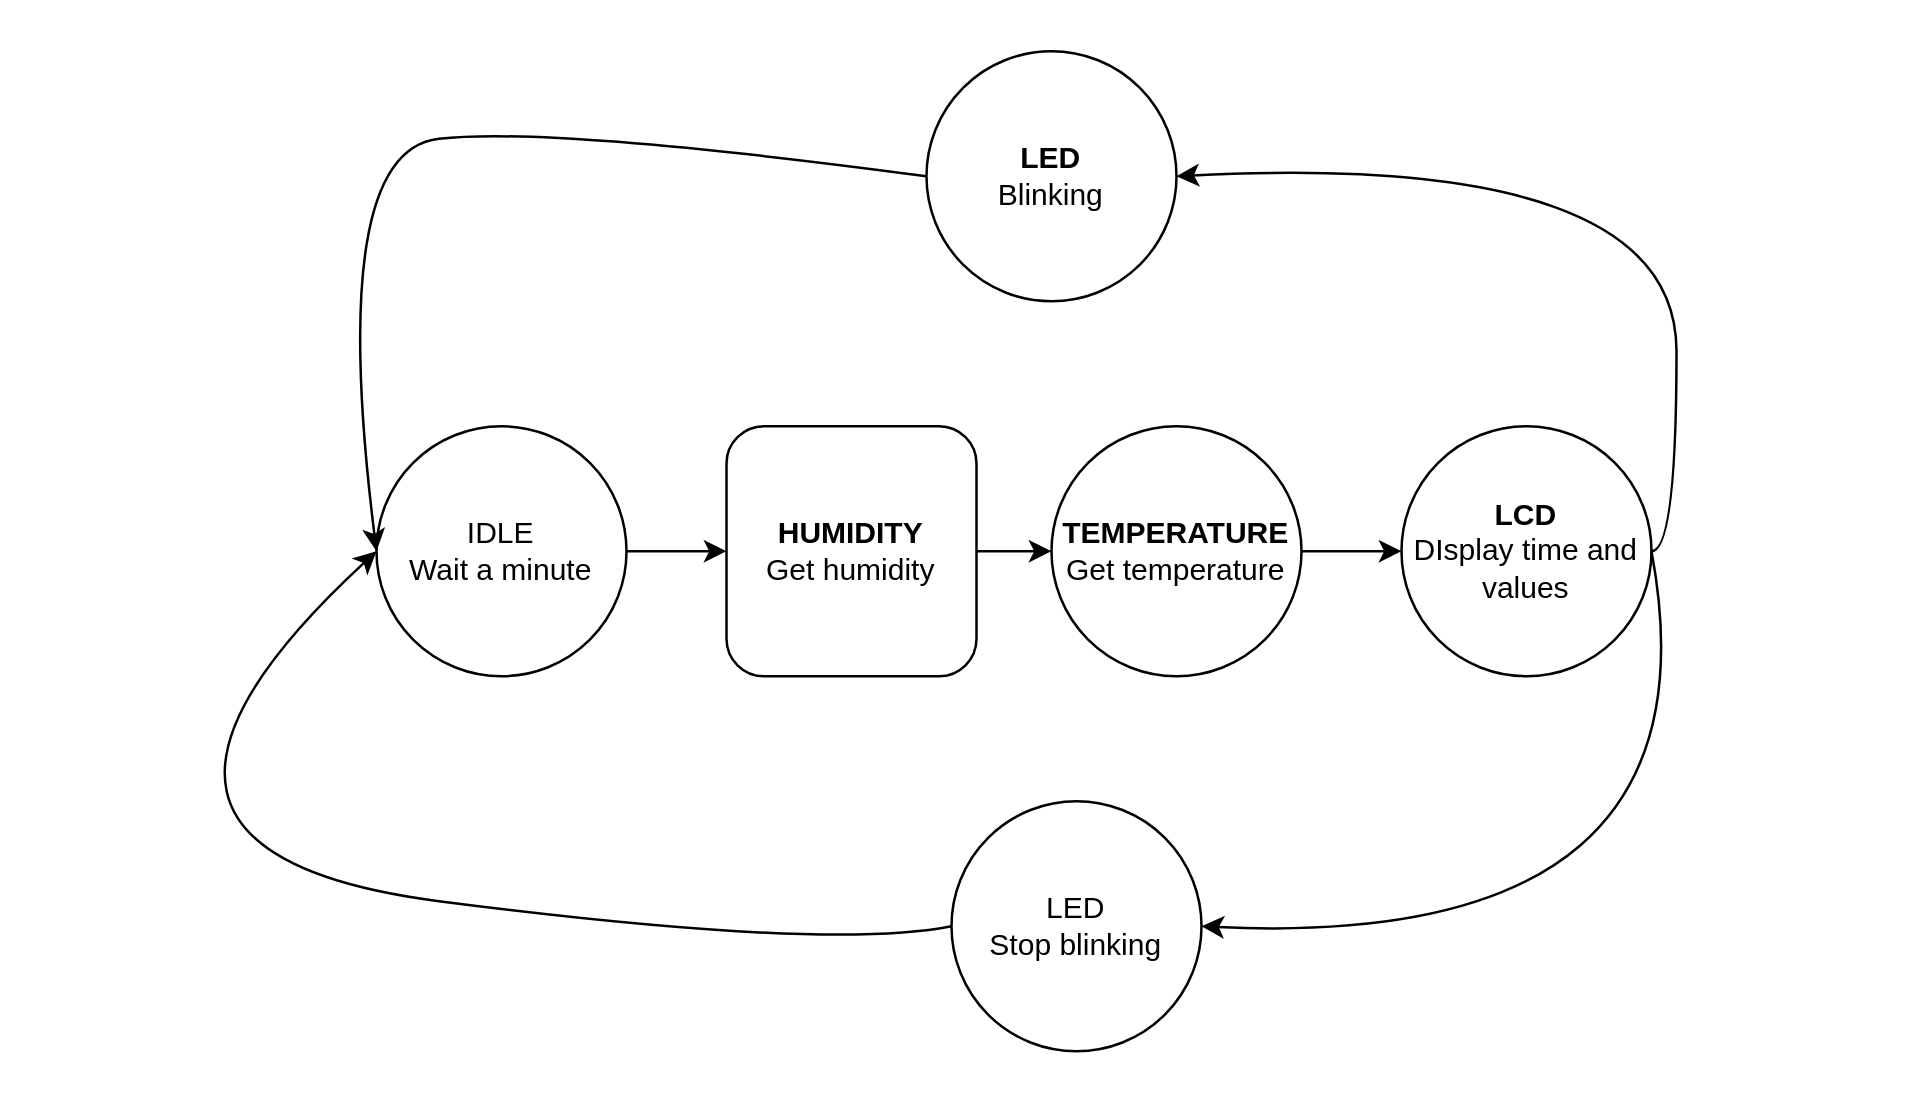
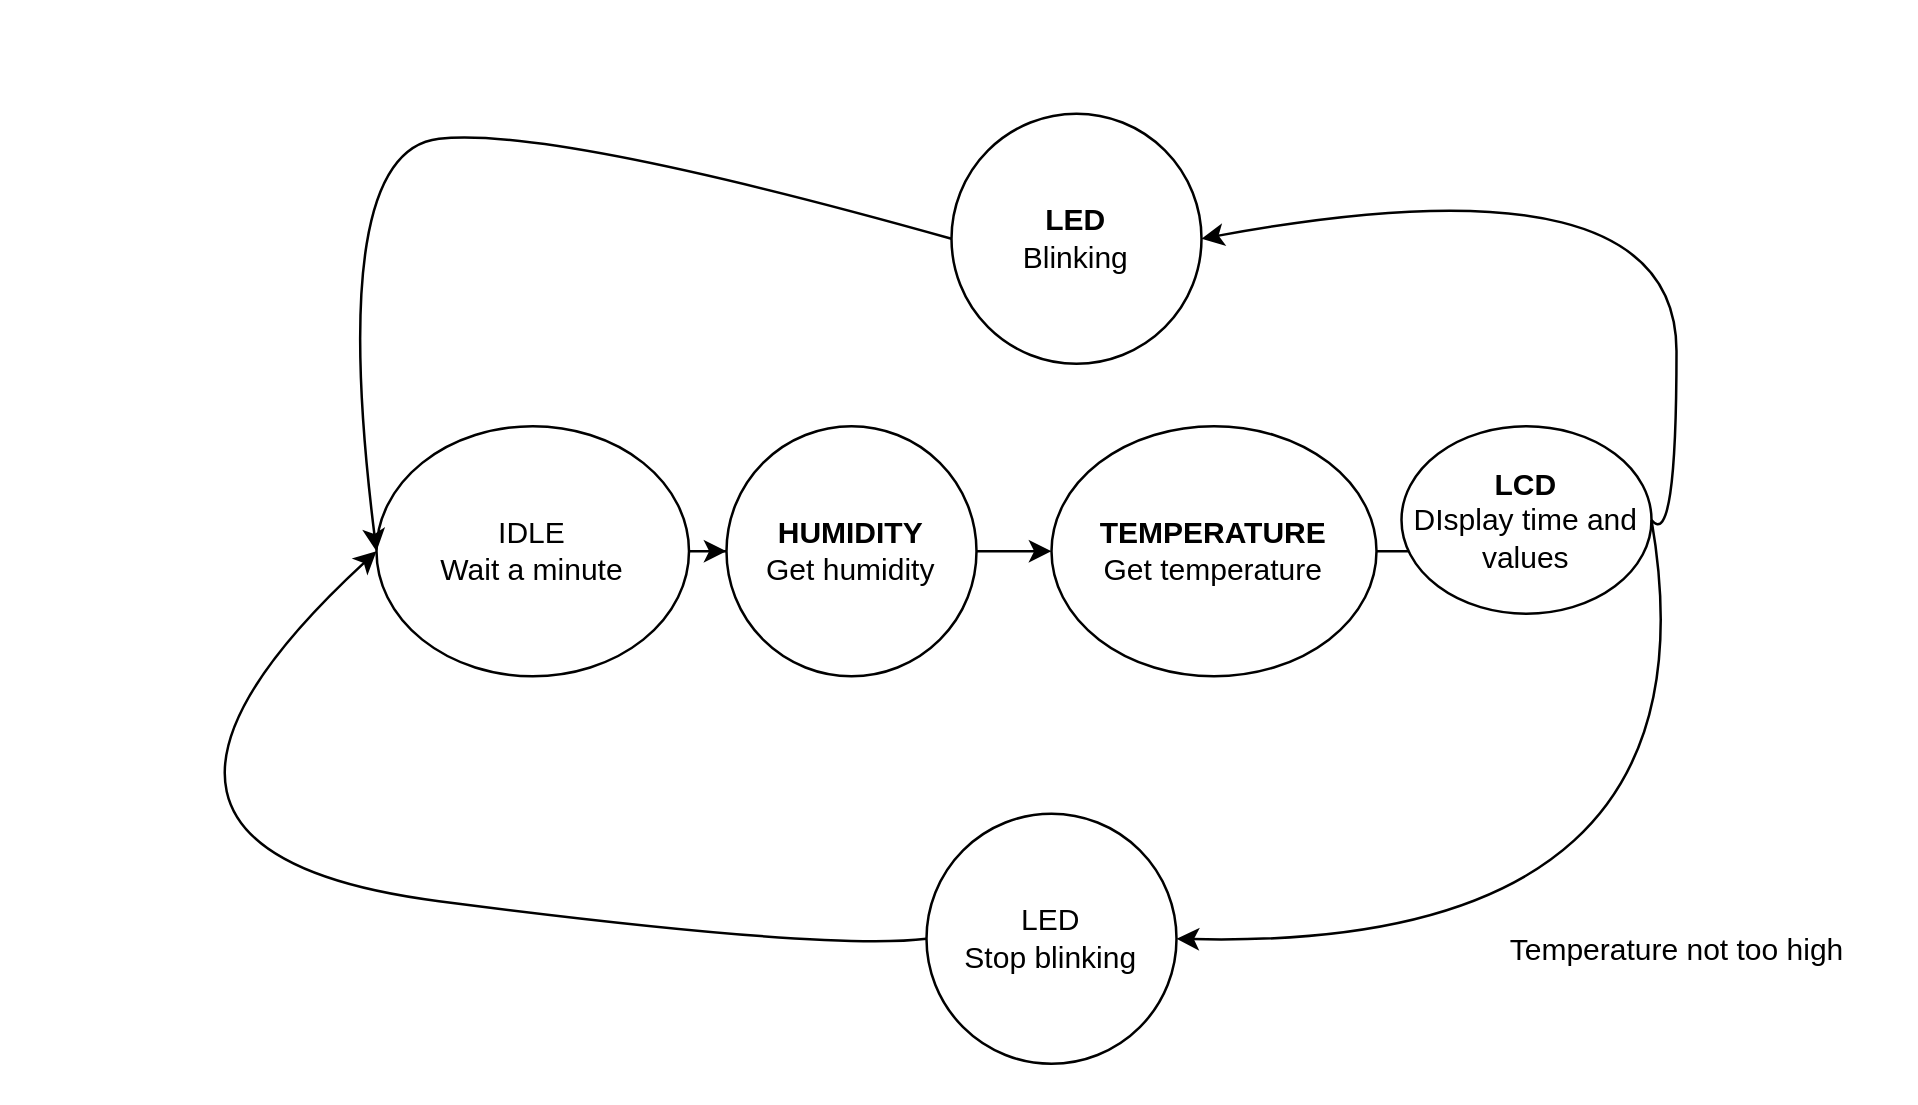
- <mxCell id="9" value="&lt;b&gt;LED&lt;/b&gt;&lt;br&gt;Blinking" style="ellipse;whiteSpace=wrap;html=1;aspect=fixed;" vertex="1" parent="1"><mxGeometry x="370" y="20" width="100" height="100" as="geometry" /></mxCell>
+ <mxCell id="9" value="&lt;b&gt;LED&lt;/b&gt;&lt;br&gt;Blinking" style="ellipse;whiteSpace=wrap;html=1;aspect=fixed;" vertex="1" parent="1"><mxGeometry x="380" y="45" width="100" height="100" as="geometry" /></mxCell>
- <mxCell id="3" value="IDLE&lt;br&gt;Wait a minute" style="ellipse;whiteSpace=wrap;html=1;aspect=fixed;" vertex="1" parent="1"><mxGeometry x="150" y="170" width="100" height="100" as="geometry" /></mxCell>
+ <mxCell id="3" value="IDLE&lt;br&gt;Wait a minute" style="ellipse;whiteSpace=wrap;html=1;aspect=fixed;" vertex="1" parent="1"><mxGeometry x="150" y="170" width="125" height="100" as="geometry" /></mxCell>
- <mxCell id="5" value="&lt;b&gt;HUMIDITY&lt;/b&gt;&lt;br&gt;Get humidity" style="whiteSpace=wrap;html=1;aspect=fixed;rounded=1;" vertex="1" parent="1"><mxGeometry x="290" y="170" width="100" height="100" as="geometry" /></mxCell>
+ <mxCell id="5" value="&lt;b&gt;HUMIDITY&lt;/b&gt;&lt;br&gt;Get humidity" style="ellipse;whiteSpace=wrap;html=1;aspect=fixed;" vertex="1" parent="1"><mxGeometry x="290" y="170" width="100" height="100" as="geometry" /></mxCell>
- <mxCell id="7" value="&lt;b&gt;TEMPERATURE&lt;/b&gt;&lt;br&gt;Get temperature" style="ellipse;whiteSpace=wrap;html=1;aspect=fixed;" vertex="1" parent="1"><mxGeometry x="420" y="170" width="100" height="100" as="geometry" /></mxCell>
+ <mxCell id="7" value="&lt;b&gt;TEMPERATURE&lt;/b&gt;&lt;br&gt;Get temperature" style="ellipse;whiteSpace=wrap;html=1;aspect=fixed;" vertex="1" parent="1"><mxGeometry x="420" y="170" width="130" height="100" as="geometry" /></mxCell>
- <mxCell id="8" value="&lt;b&gt;LCD&lt;/b&gt;&lt;br&gt;DIsplay time and values" style="ellipse;whiteSpace=wrap;html=1;aspect=fixed;" vertex="1" parent="1"><mxGeometry x="560" y="170" width="100" height="100" as="geometry" /></mxCell>
+ <mxCell id="8" value="&lt;b&gt;LCD&lt;/b&gt;&lt;br&gt;DIsplay time and values" style="ellipse;whiteSpace=wrap;html=1;aspect=fixed;" vertex="1" parent="1"><mxGeometry x="560" y="170" width="100" height="75" as="geometry" /></mxCell>
- <mxCell id="11" value="LED&lt;br&gt;Stop blinking" style="ellipse;whiteSpace=wrap;html=1;aspect=fixed;" vertex="1" parent="1"><mxGeometry x="380" y="320" width="100" height="100" as="geometry" /></mxCell>
+ <mxCell id="11" value="LED&lt;br&gt;Stop blinking" style="ellipse;whiteSpace=wrap;html=1;aspect=fixed;" vertex="1" parent="1"><mxGeometry x="370" y="325" width="100" height="100" as="geometry" /></mxCell>
+ <mxCell id="13" value="Temperature not too high" style="text;html=1;align=center;verticalAlign=middle;resizable=0;points=[];autosize=1;strokeColor=none;fillColor=none;" vertex="1" parent="1"><mxGeometry x="595" y="370" width="150" height="20" as="geometry" /></mxCell>
